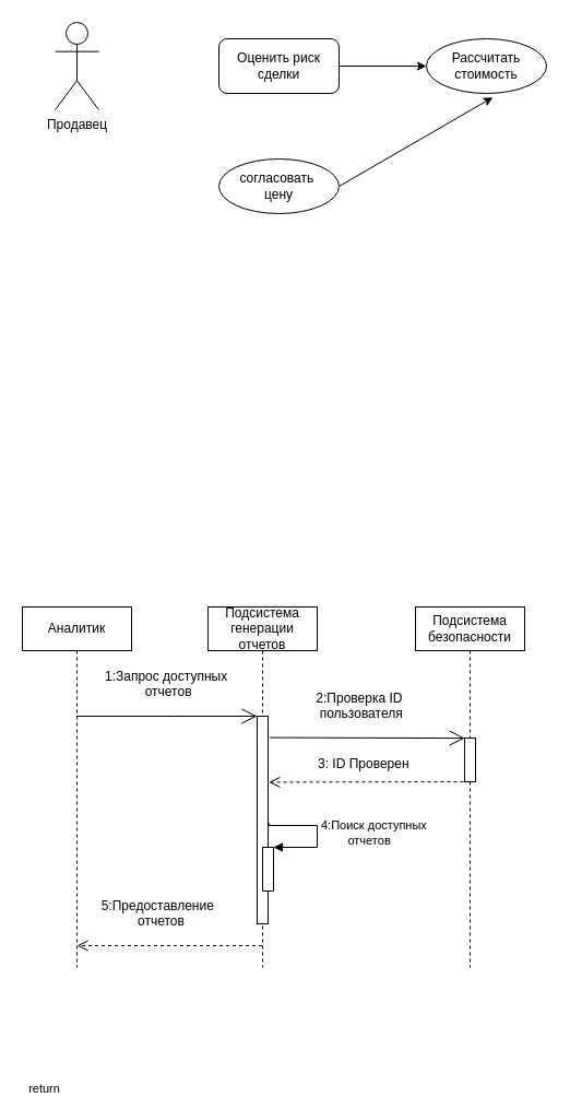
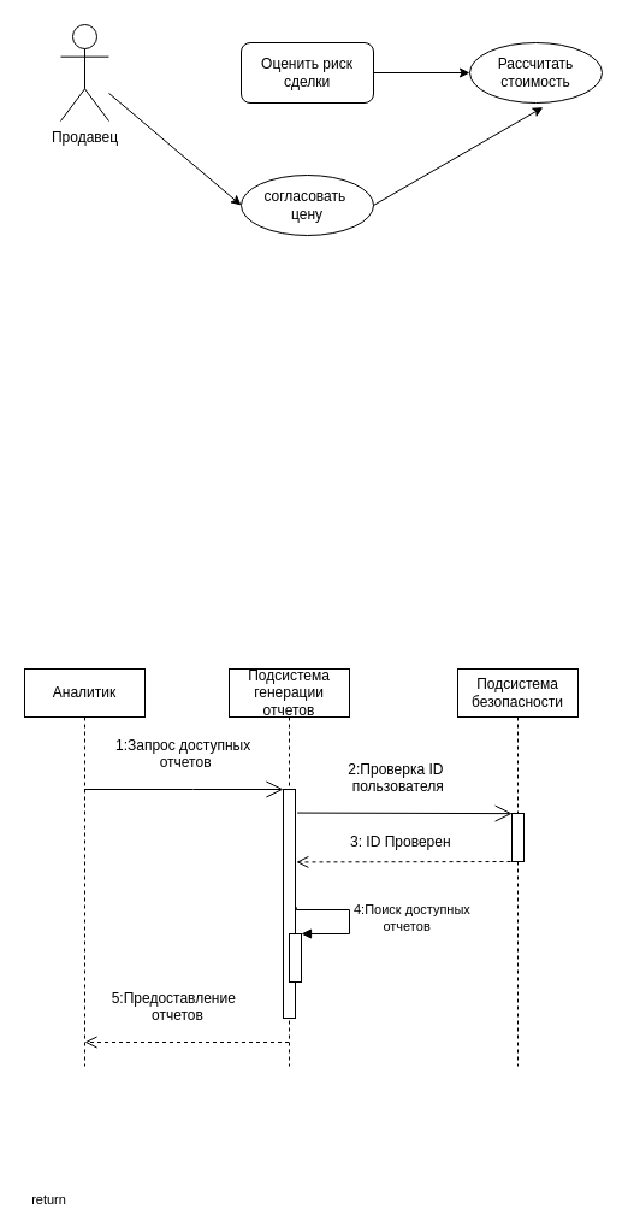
+ <mxCell id="6" value="" style="endArrow=classic;html=1;rounded=0;entryX=0;entryY=0.5;entryDx=0;entryDy=0;" edge="1" parent="1" source="2" target="4"><mxGeometry width="50" height="50" relative="1" as="geometry"><mxPoint x="290" y="125" as="sourcePoint" /><mxPoint x="340" y="75" as="targetPoint" /></mxGeometry></mxCell>
